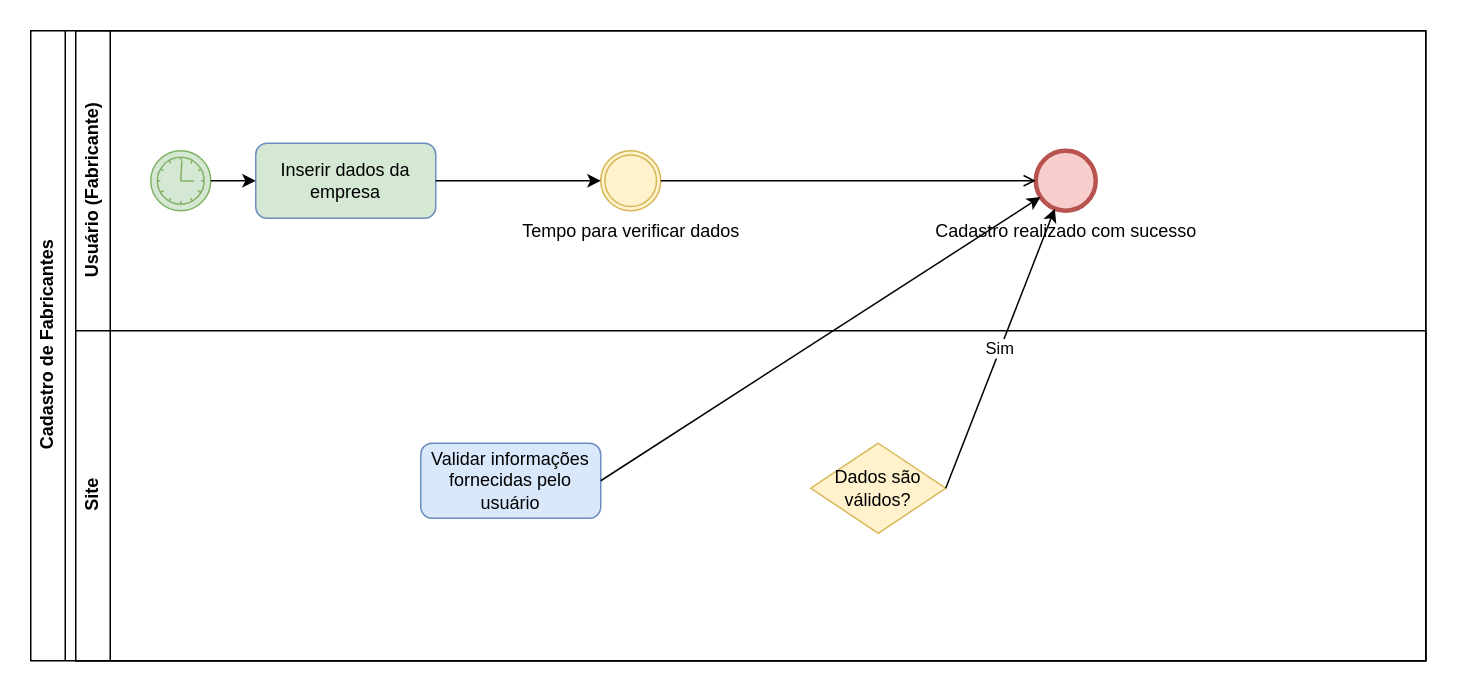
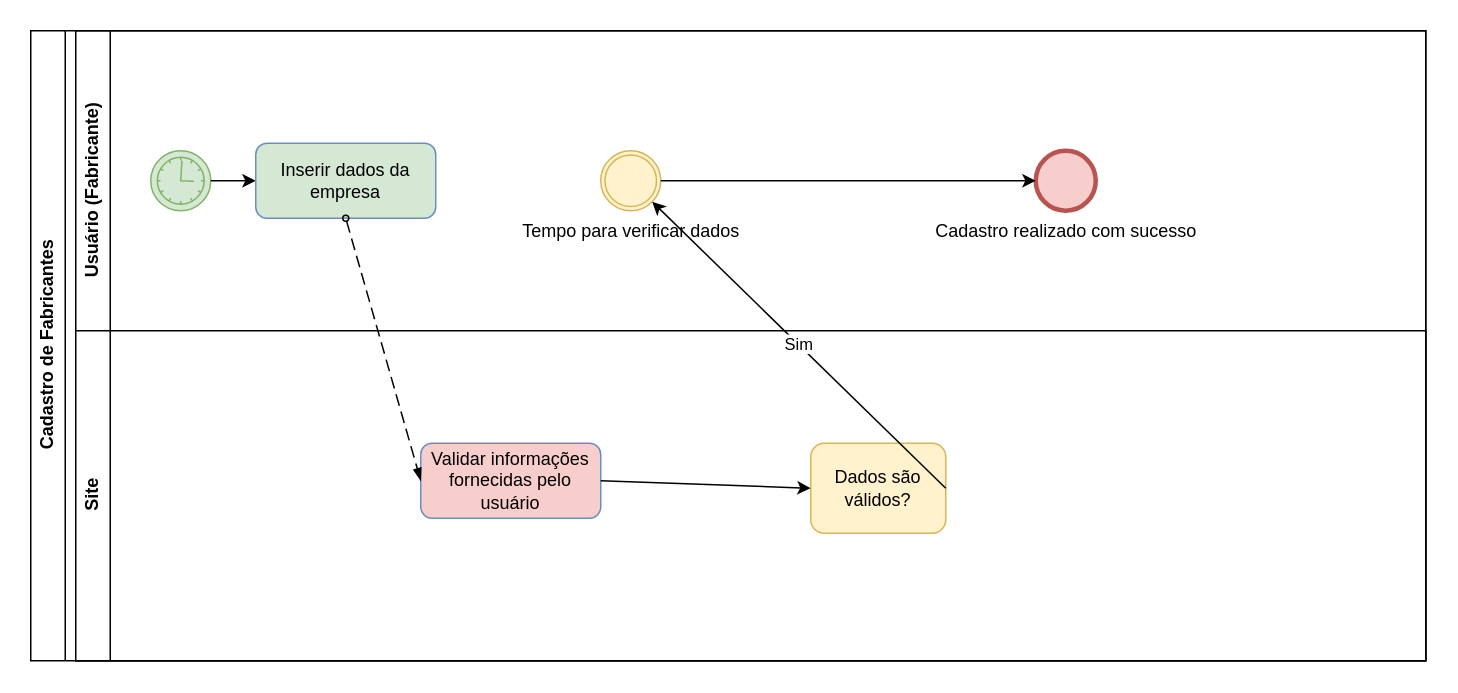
- <mxCell id="9" value="" style="edgeStyle=orthogonalEdgeStyle;rounded=0;orthogonalLoop=1;jettySize=auto;html=1;exitX=1;exitY=0.5;exitDx=0;exitDy=0;entryX=0;entryY=0.5;entryDx=0;entryDy=0;entryPerimeter=0;" edge="1" parent="2" source="5" target="8"><mxGeometry relative="1" as="geometry"><mxPoint x="130" y="110" as="sourcePoint" /><mxPoint x="370" y="180" as="targetPoint" /></mxGeometry></mxCell>
- <mxCell id="10" value="" style="edgeStyle=orthogonalEdgeStyle;rounded=0;orthogonalLoop=1;jettySize=auto;html=1;exitX=1;exitY=0.5;exitDx=0;exitDy=0;entryX=0;entryY=0.5;entryDx=0;entryDy=0;entryPerimeter=0;exitPerimeter=0;endArrow=open;" edge="1" parent="2" source="8" target="6"><mxGeometry relative="1" as="geometry"><mxPoint x="250" y="110" as="sourcePoint" /><mxPoint x="360" y="110" as="targetPoint" /></mxGeometry></mxCell>
+ <mxCell id="10" value="" style="edgeStyle=orthogonalEdgeStyle;rounded=0;orthogonalLoop=1;jettySize=auto;html=1;exitX=1;exitY=0.5;exitDx=0;exitDy=0;entryX=0;entryY=0.5;entryDx=0;entryDy=0;entryPerimeter=0;exitPerimeter=0;" edge="1" parent="2" source="8" target="6"><mxGeometry relative="1" as="geometry"><mxPoint x="250" y="110" as="sourcePoint" /><mxPoint x="360" y="110" as="targetPoint" /></mxGeometry></mxCell>
+ <mxCell id="16" value="" style="dashed=1;dashPattern=8 4;endArrow=blockThin;endFill=1;startArrow=oval;startFill=0;endSize=6;startSize=4;html=1;rounded=0;exitX=0.5;exitY=1;exitDx=0;exitDy=0;entryX=0;entryY=0.5;entryDx=0;entryDy=0;" edge="1" parent="1" source="5" target="12"><mxGeometry width="160" relative="1" as="geometry"><mxPoint x="340" y="230" as="sourcePoint" /><mxPoint x="500" y="230" as="targetPoint" /></mxGeometry></mxCell>
- <mxCell id="15" value="Sim" style="endArrow=classic;html=1;rounded=0;exitX=1;exitY=0.5;exitDx=0;exitDy=0;" edge="1" parent="1" source="13" target="6"><mxGeometry width="50" height="50" relative="1" as="geometry"><mxPoint x="460" y="335" as="sourcePoint" /><mxPoint x="580" y="145" as="targetPoint" /></mxGeometry></mxCell>
+ <mxCell id="15" value="Sim" style="endArrow=classic;html=1;rounded=0;exitX=1;exitY=0.5;exitDx=0;exitDy=0;" edge="1" parent="1" source="13" target="8"><mxGeometry width="50" height="50" relative="1" as="geometry"><mxPoint x="460" y="335" as="sourcePoint" /><mxPoint x="580" y="145" as="targetPoint" /></mxGeometry></mxCell>
- <mxCell id="14" value="" style="endArrow=classic;html=1;rounded=0;exitX=1;exitY=0.5;exitDx=0;exitDy=0;" edge="1" parent="11" source="12" target="6"><mxGeometry width="50" height="50" relative="1" as="geometry"><mxPoint x="350" y="-70" as="sourcePoint" /><mxPoint x="350" y="85" as="targetPoint" /></mxGeometry></mxCell>
+ <mxCell id="14" value="" style="endArrow=classic;html=1;rounded=0;exitX=1;exitY=0.5;exitDx=0;exitDy=0;entryX=0;entryY=0.5;entryDx=0;entryDy=0;" edge="1" parent="11" source="12" target="13"><mxGeometry width="50" height="50" relative="1" as="geometry"><mxPoint x="350" y="-70" as="sourcePoint" /><mxPoint x="350" y="85" as="targetPoint" /></mxGeometry></mxCell>
- <mxCell id="12" value="Validar informações fornecidas pelo usuário" style="rounded=1;whiteSpace=wrap;html=1;fillColor=#dae8fc;strokeColor=#6c8ebf;" vertex="1" parent="11"><mxGeometry x="230" y="75" width="120" height="50" as="geometry" /></mxCell>
+ <mxCell id="12" value="Validar informações fornecidas pelo usuário" style="rounded=1;whiteSpace=wrap;html=1;fillColor=#f8cecc;strokeColor=#6c8ebf;" vertex="1" parent="11"><mxGeometry x="230" y="75" width="120" height="50" as="geometry" /></mxCell>
- <mxCell id="13" value="Dados são válidos?" style="rhombus;whiteSpace=wrap;html=1;fillColor=#fff2cc;strokeColor=#d6b656;" vertex="1" parent="11"><mxGeometry x="490" y="75" width="90" height="60" as="geometry" /></mxCell>
+ <mxCell id="13" value="Dados são válidos?" style="whiteSpace=wrap;html=1;fillColor=#fff2cc;strokeColor=#d6b656;rounded=1;" vertex="1" parent="11"><mxGeometry x="490" y="75" width="90" height="60" as="geometry" /></mxCell>
